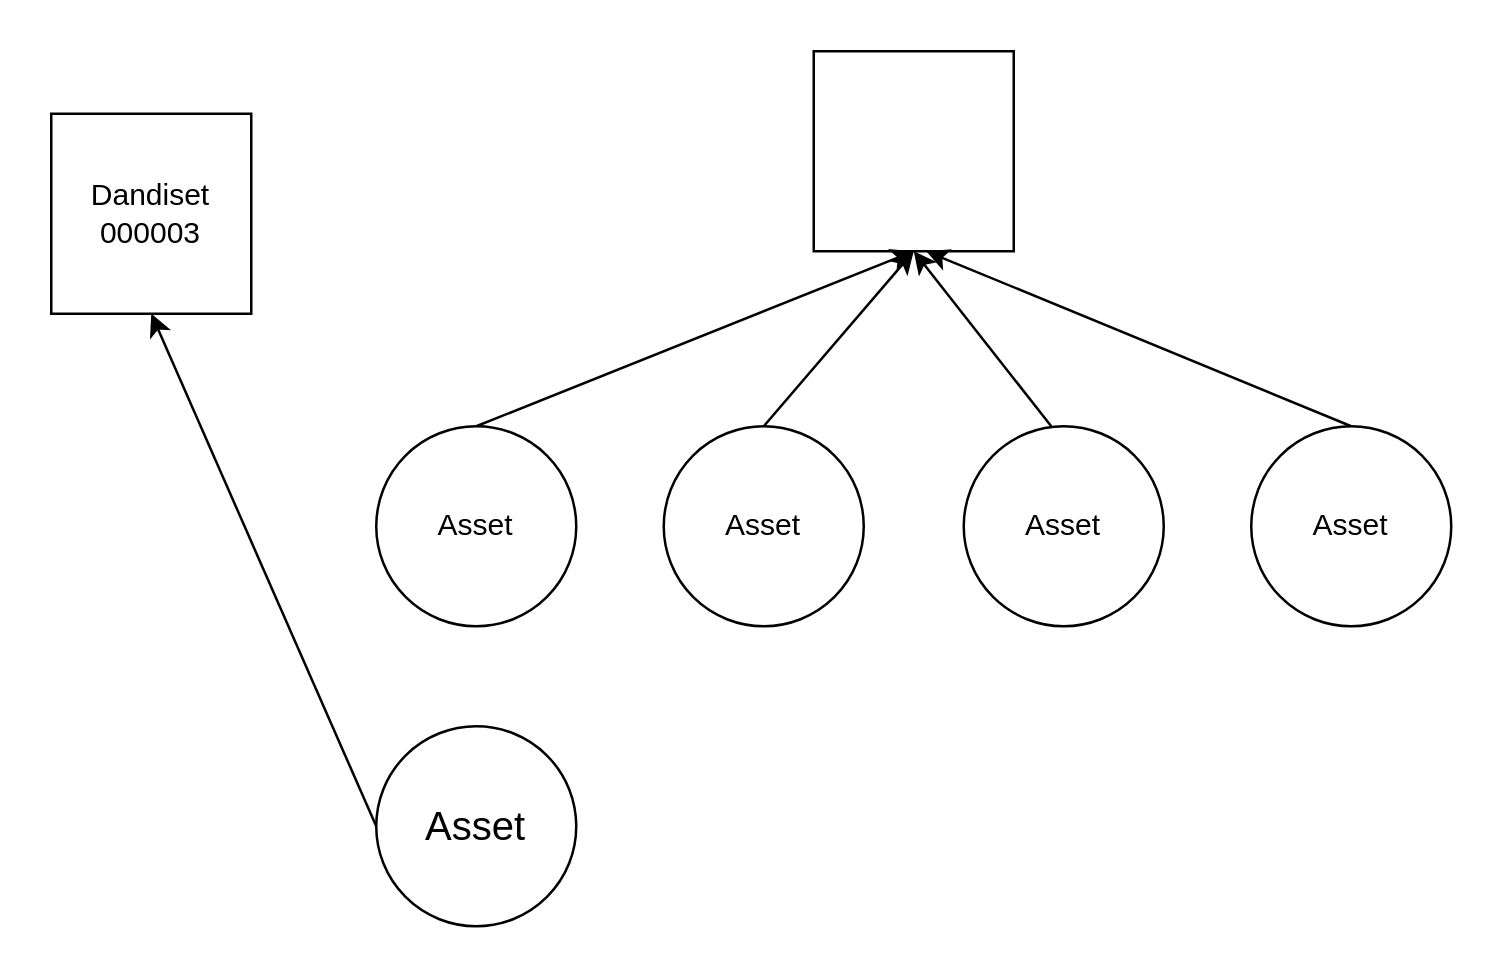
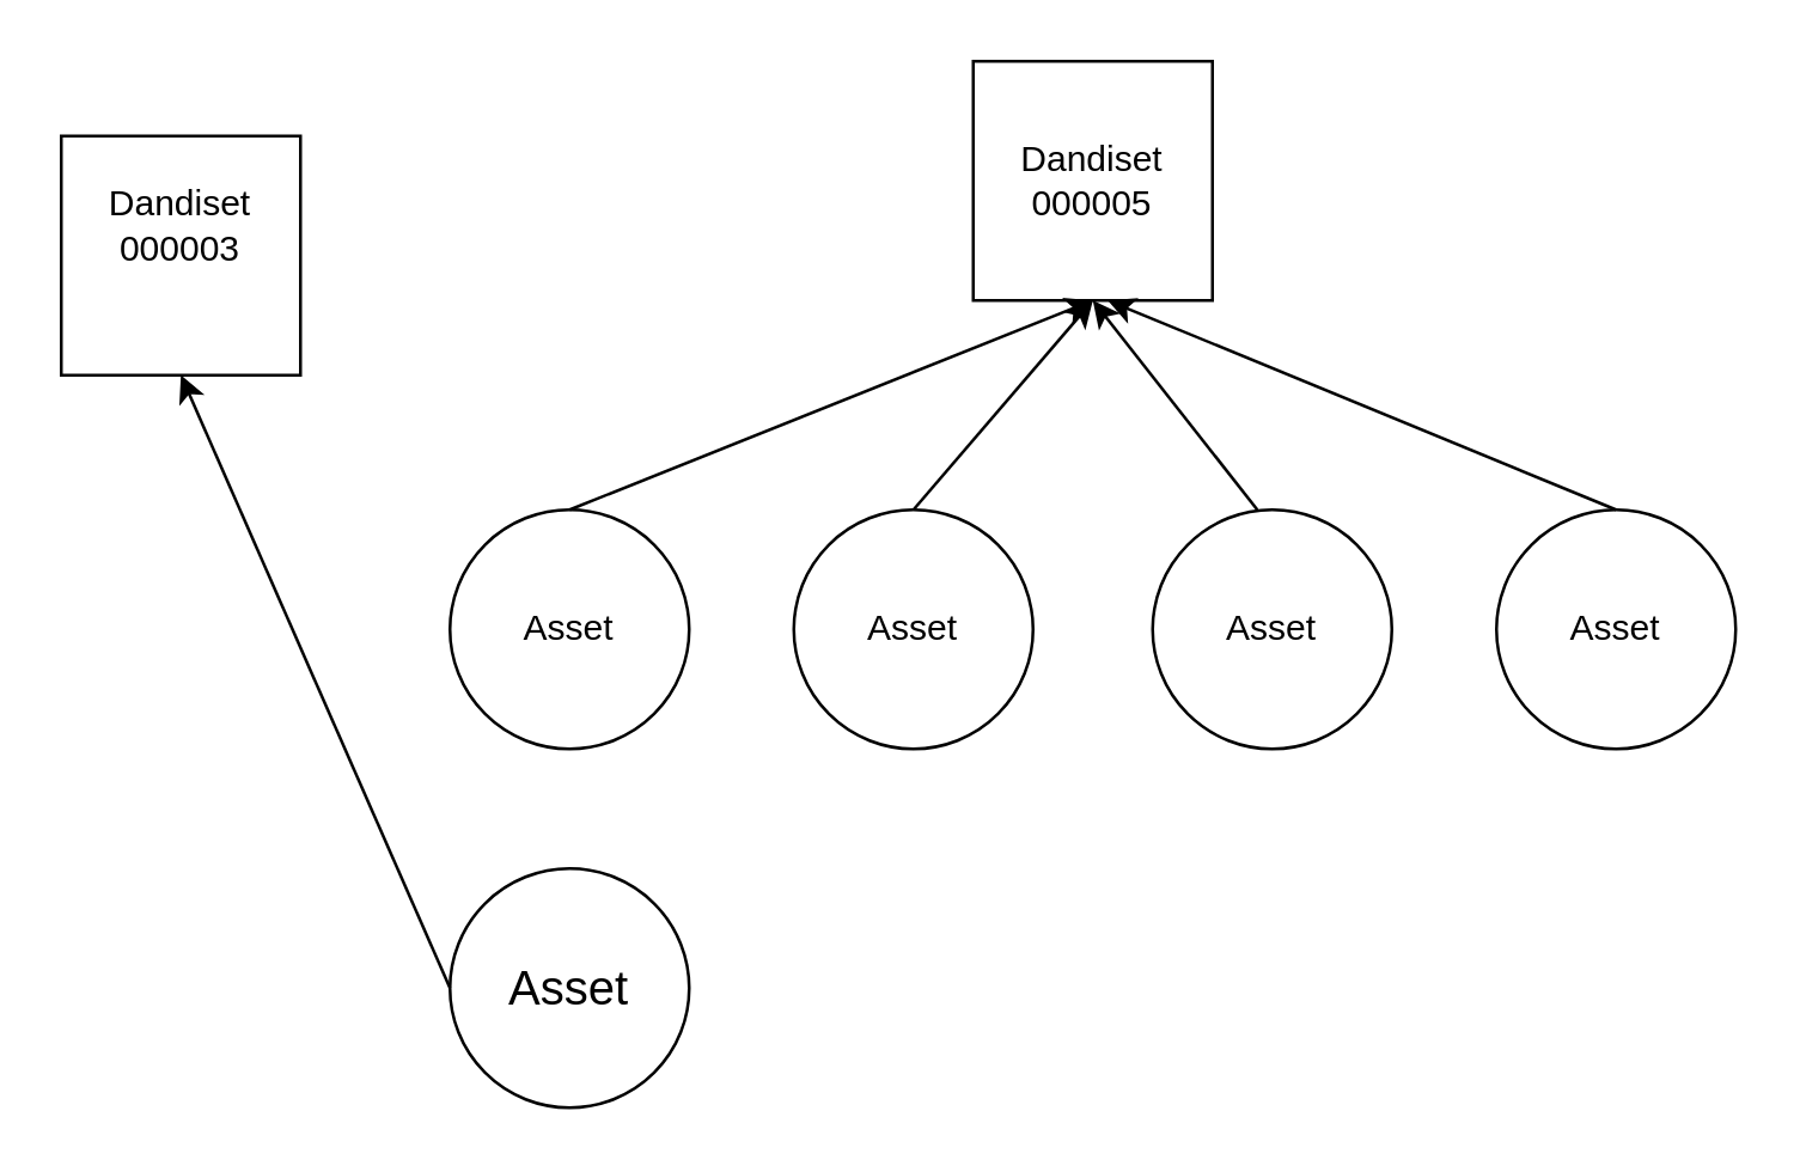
+ <mxCell id="3" value="Dandiset 000005" style="text;html=1;align=center;verticalAlign=middle;whiteSpace=wrap;rounded=0;" parent="1" vertex="1"><mxGeometry x="335" y="45" width="60" height="30" as="geometry" /></mxCell>
- <mxCell id="17" value="Dandiset 000003" style="text;html=1;align=center;verticalAlign=middle;whiteSpace=wrap;rounded=0;" parent="1" vertex="1"><mxGeometry x="30" y="70" width="60" height="30" as="geometry" /></mxCell>
+ <mxCell id="17" value="Dandiset 000003" style="text;html=1;align=center;verticalAlign=middle;whiteSpace=wrap;rounded=0;" parent="1" vertex="1"><mxGeometry x="30" y="60" width="60" height="30" as="geometry" /></mxCell>
